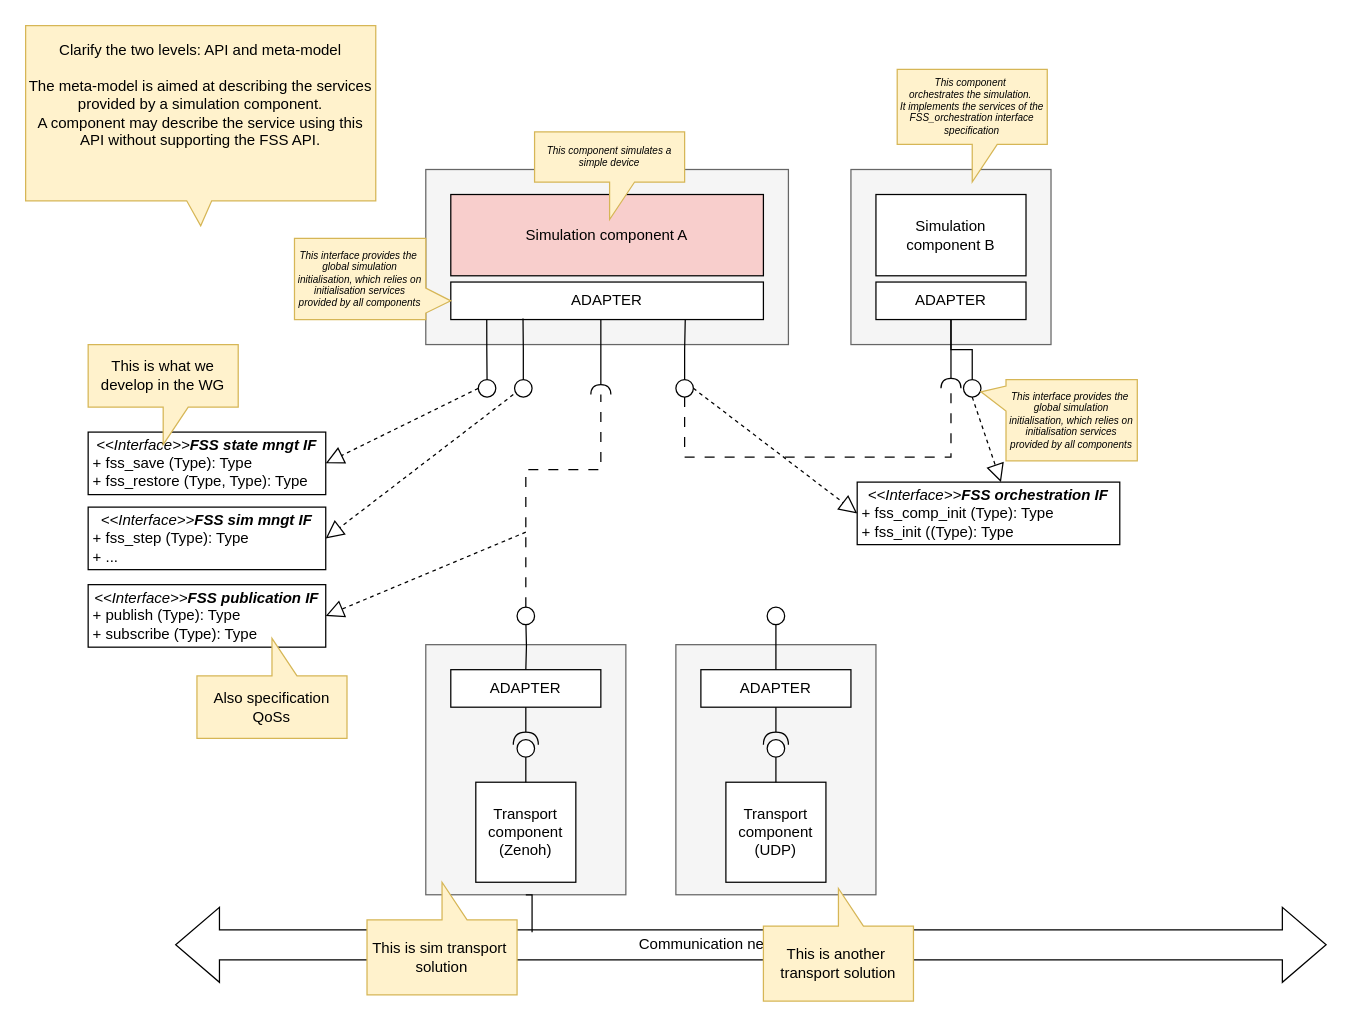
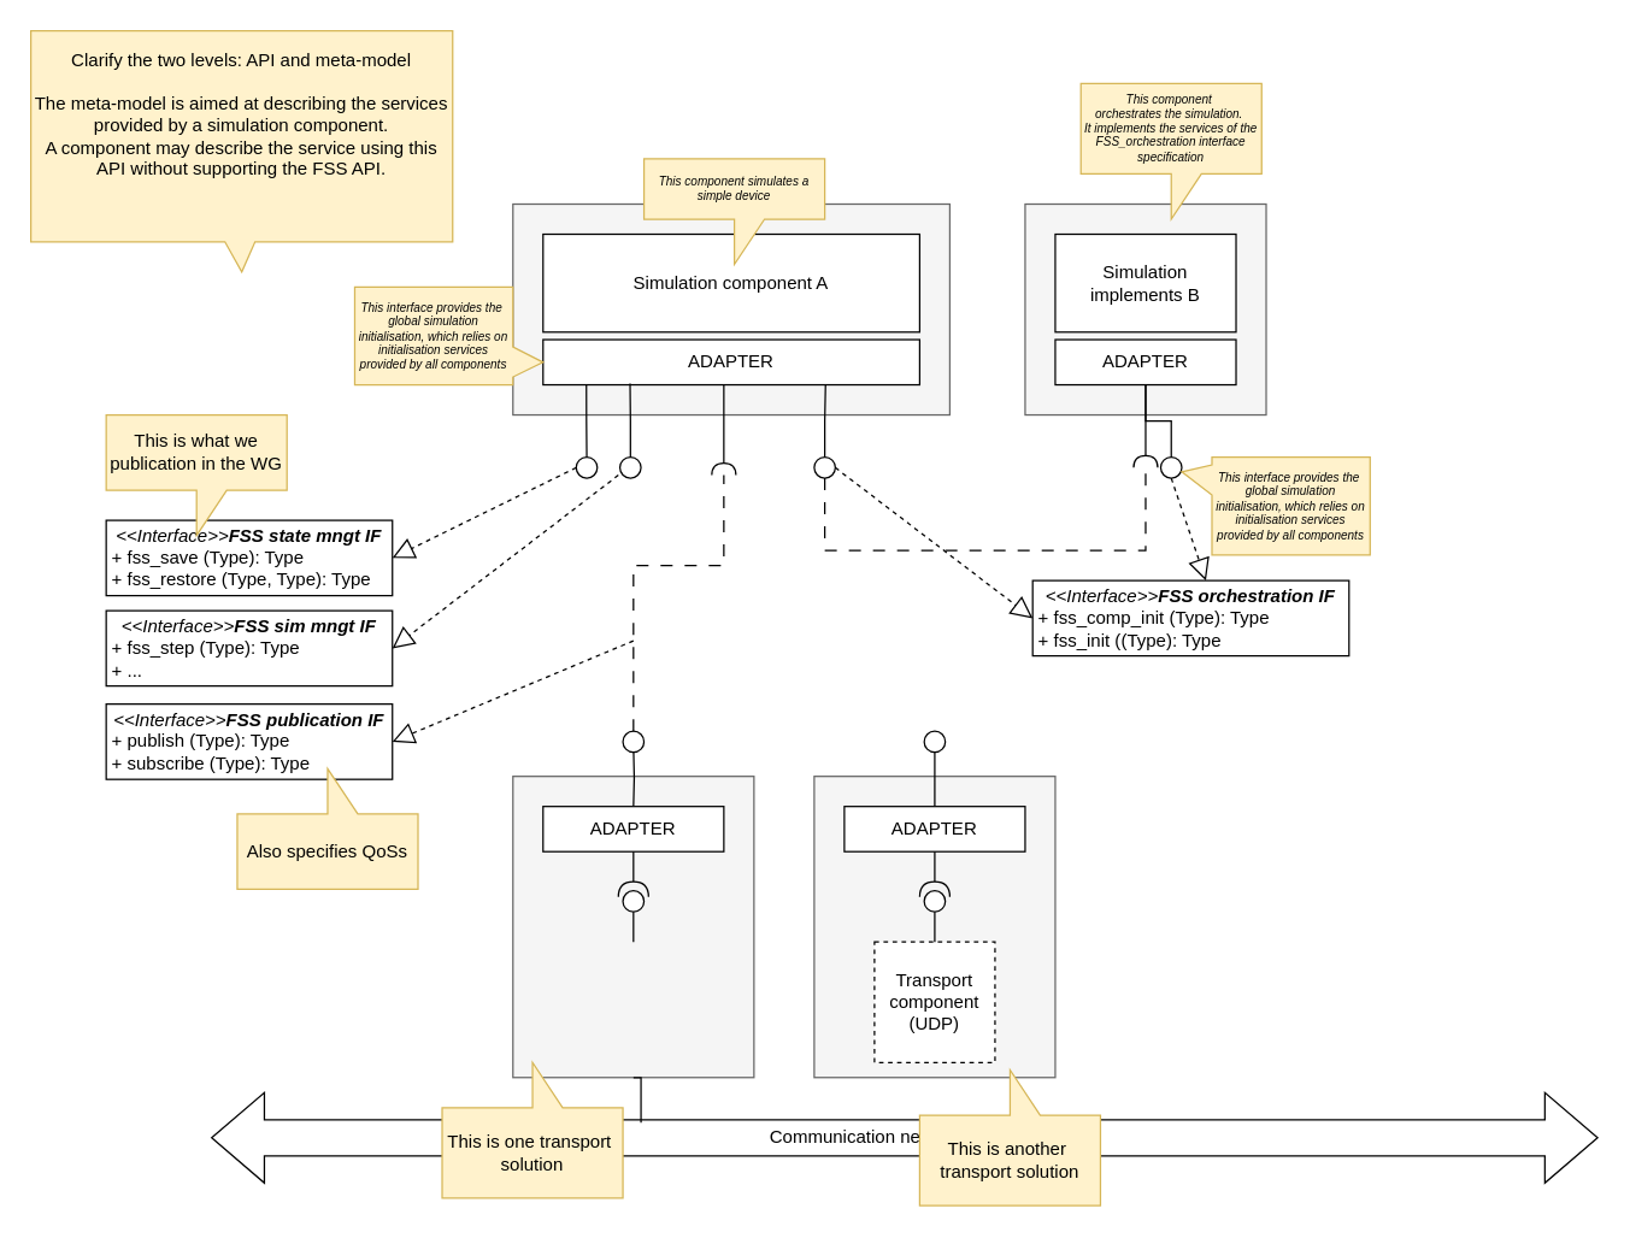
- <mxCell id="35" value="Simulation component A" style="rounded=0;whiteSpace=wrap;html=1;fillColor=#f8cecc;" vertex="1" parent="1"><mxGeometry x="360" y="155" width="250" height="65" as="geometry" /></mxCell>
+ <mxCell id="35" value="Simulation component A" style="rounded=0;whiteSpace=wrap;html=1;" vertex="1" parent="1"><mxGeometry x="360" y="155" width="250" height="65" as="geometry" /></mxCell>
- <mxCell id="36" value="Simulation component B" style="rounded=0;whiteSpace=wrap;html=1;" vertex="1" parent="1"><mxGeometry x="700" y="155" width="120" height="65" as="geometry" /></mxCell>
+ <mxCell id="36" value="Simulation implements B" style="rounded=0;whiteSpace=wrap;html=1;" vertex="1" parent="1"><mxGeometry x="700" y="155" width="120" height="65" as="geometry" /></mxCell>
- <mxCell id="58" value="This is what we develop in the WG" style="shape=callout;whiteSpace=wrap;html=1;perimeter=calloutPerimeter;fillColor=#fff2cc;strokeColor=#d6b656;" vertex="1" parent="1"><mxGeometry x="70" y="275" width="120" height="80" as="geometry" /></mxCell>
+ <mxCell id="58" value="This is what we publication in the WG" style="shape=callout;whiteSpace=wrap;html=1;perimeter=calloutPerimeter;fillColor=#fff2cc;strokeColor=#d6b656;" vertex="1" parent="1"><mxGeometry x="70" y="275" width="120" height="80" as="geometry" /></mxCell>
- <mxCell id="39" value="Also specification QoSs" style="shape=callout;whiteSpace=wrap;html=1;perimeter=calloutPerimeter;fillColor=#fff2cc;strokeColor=#d6b656;flipV=1;" vertex="1" parent="1"><mxGeometry x="157" y="510" width="120" height="80" as="geometry" /></mxCell>
+ <mxCell id="39" value="Also specifies QoSs" style="shape=callout;whiteSpace=wrap;html=1;perimeter=calloutPerimeter;fillColor=#fff2cc;strokeColor=#d6b656;flipV=1;" vertex="1" parent="1"><mxGeometry x="157" y="510" width="120" height="80" as="geometry" /></mxCell>
- <mxCell id="12" value="&lt;div&gt;Transport&lt;/div&gt;&lt;div&gt;component&lt;/div&gt;&lt;div&gt;(Zenoh)&lt;/div&gt;" style="whiteSpace=wrap;html=1;aspect=fixed;" vertex="1" parent="1"><mxGeometry x="380" y="625" width="80" height="80" as="geometry" /></mxCell>
- <mxCell id="42" value="&lt;div&gt;Transport&lt;/div&gt;&lt;div&gt;component&lt;/div&gt;&lt;div&gt;(UDP)&lt;/div&gt;" style="whiteSpace=wrap;html=1;aspect=fixed;" vertex="1" parent="1"><mxGeometry x="580" y="625" width="80" height="80" as="geometry" /></mxCell>
+ <mxCell id="42" value="&lt;div&gt;Transport&lt;/div&gt;&lt;div&gt;component&lt;/div&gt;&lt;div&gt;(UDP)&lt;/div&gt;" style="whiteSpace=wrap;html=1;aspect=fixed;dashed=1;" vertex="1" parent="1"><mxGeometry x="580" y="625" width="80" height="80" as="geometry" /></mxCell>
- <mxCell id="49" value="This is sim transport&amp;nbsp;&lt;br&gt;solution" style="shape=callout;whiteSpace=wrap;html=1;perimeter=calloutPerimeter;fillColor=#fff2cc;strokeColor=#d6b656;flipV=1;" vertex="1" parent="1"><mxGeometry x="293" y="705" width="120" height="90" as="geometry" /></mxCell>
+ <mxCell id="49" value="This is one transport&amp;nbsp;&lt;br&gt;solution" style="shape=callout;whiteSpace=wrap;html=1;perimeter=calloutPerimeter;fillColor=#fff2cc;strokeColor=#d6b656;flipV=1;" vertex="1" parent="1"><mxGeometry x="293" y="705" width="120" height="90" as="geometry" /></mxCell>
